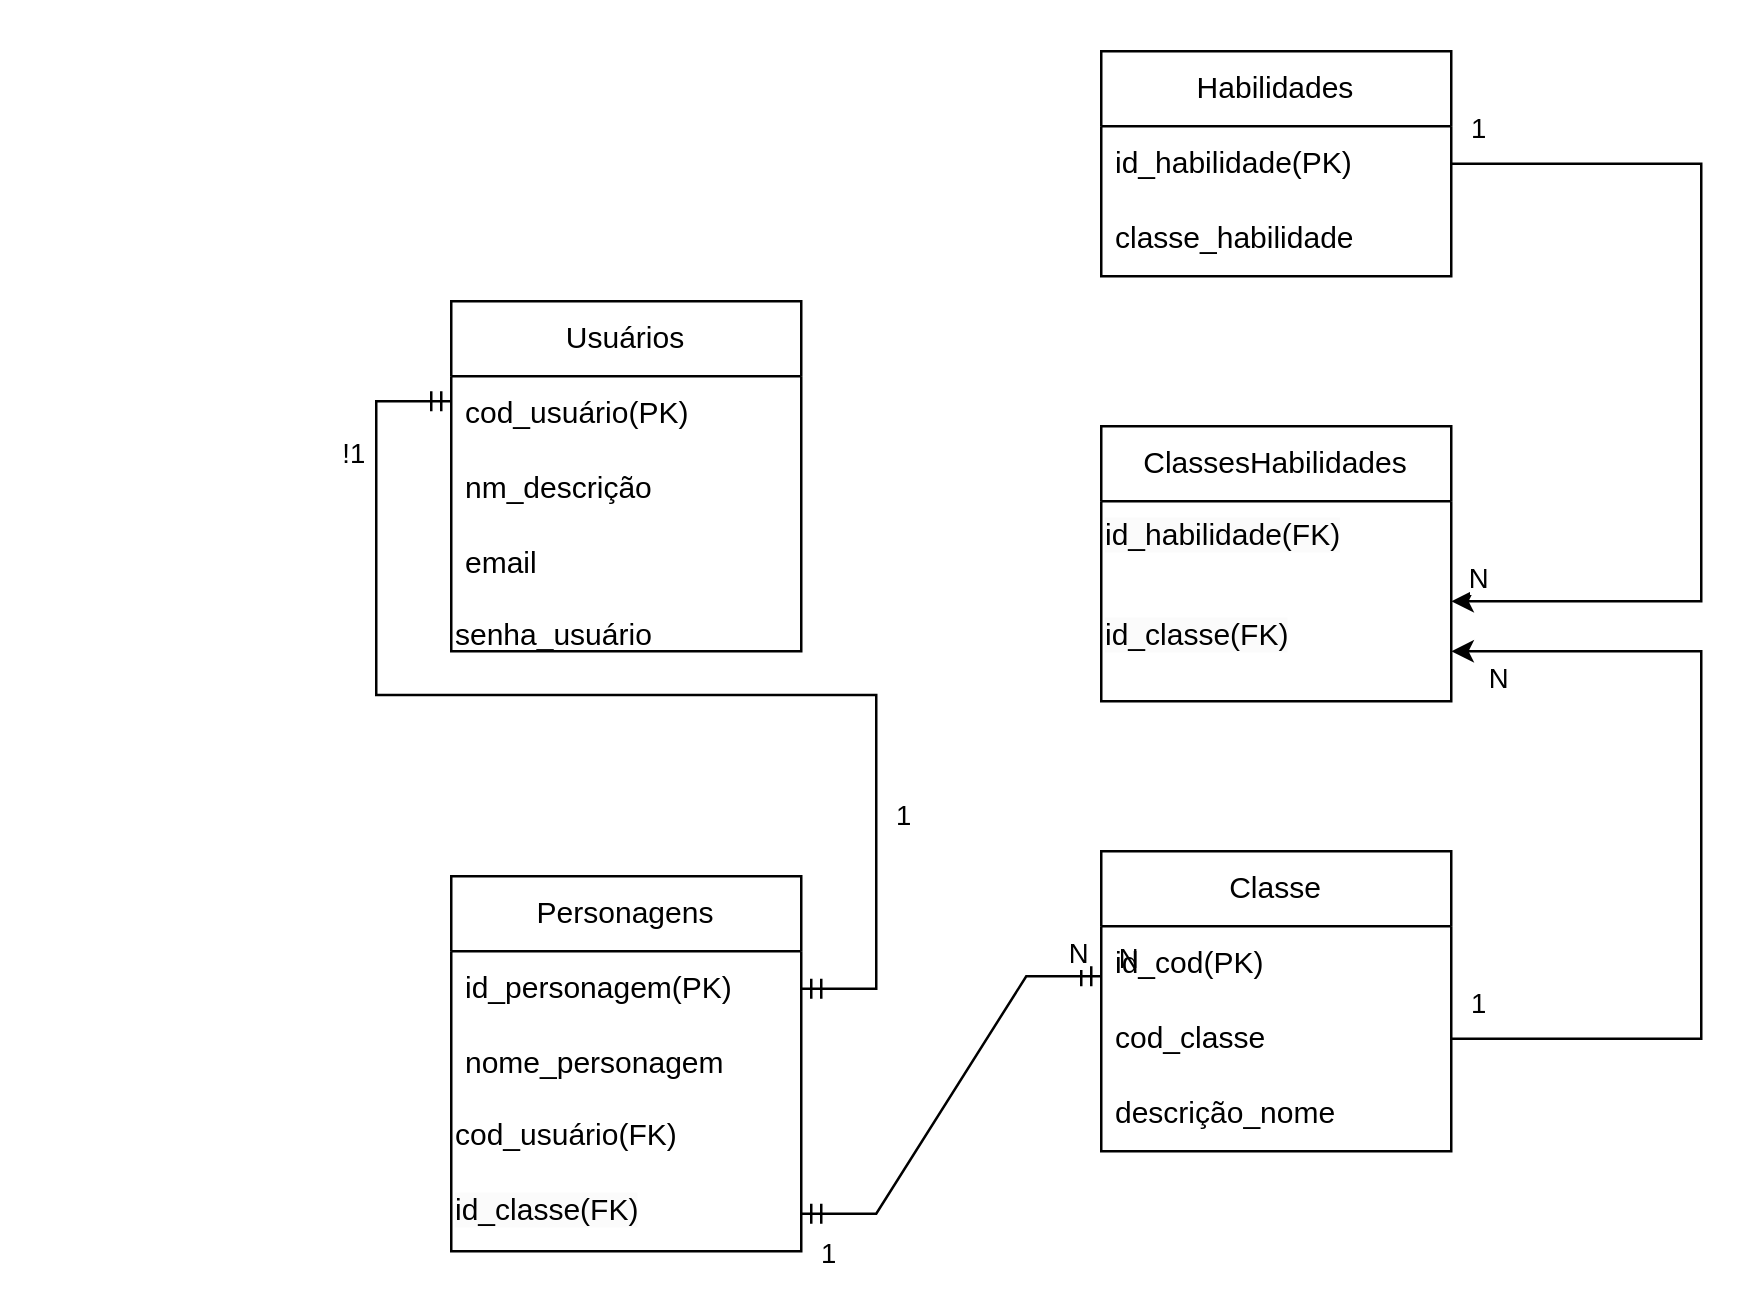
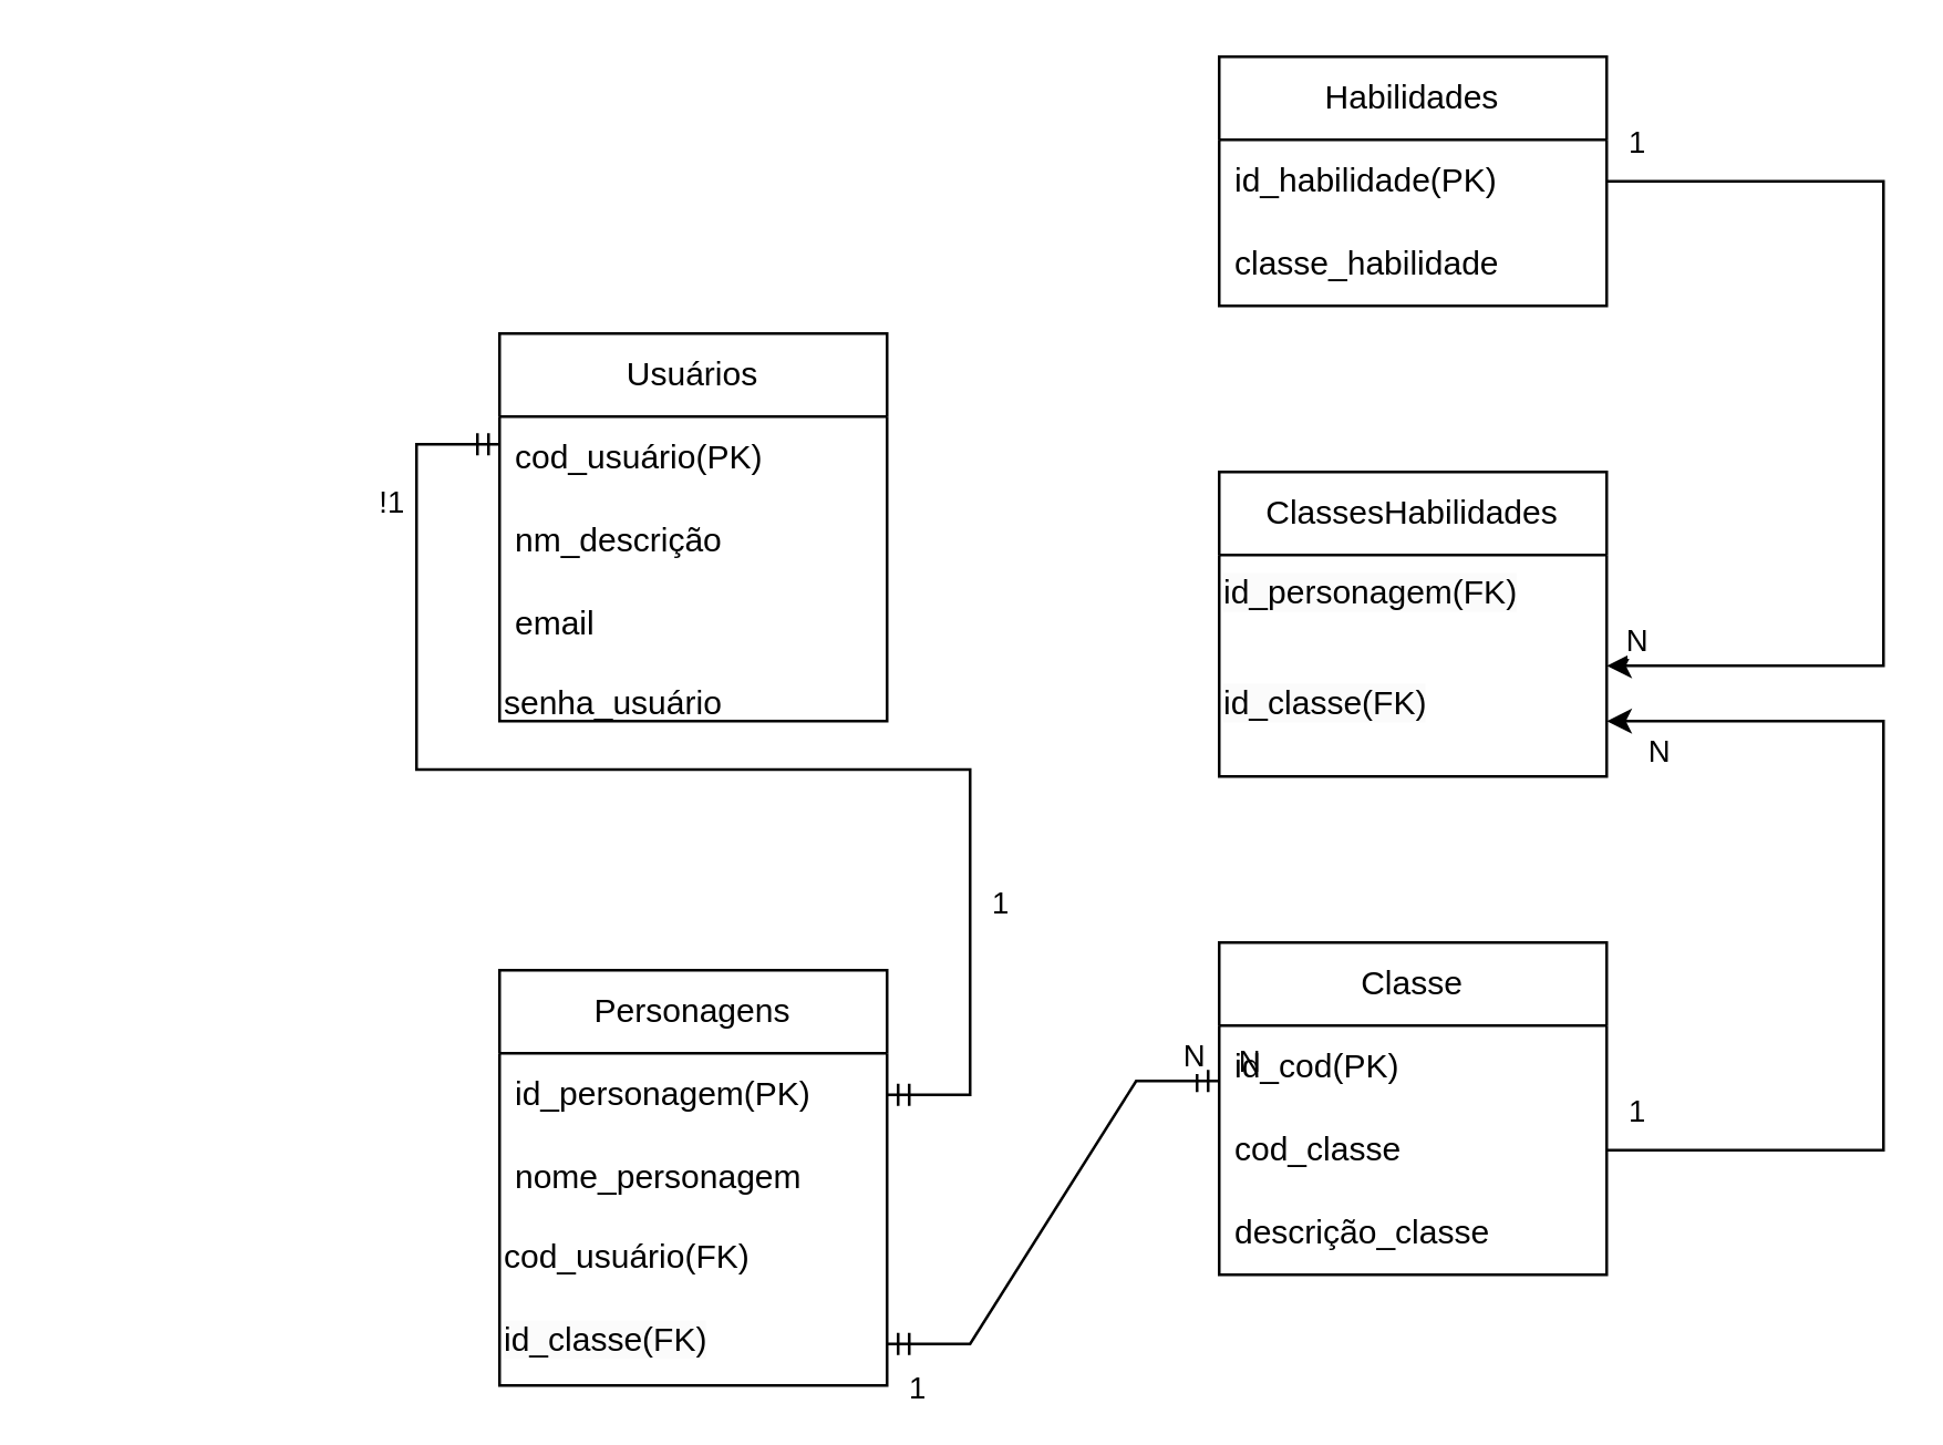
- <mxCell id="30" value="&lt;span style=&quot;color: rgb(0, 0, 0); font-family: Helvetica; font-size: 12px; font-style: normal; font-variant-ligatures: normal; font-variant-caps: normal; font-weight: 400; letter-spacing: normal; orphans: 2; text-align: left; text-indent: 0px; text-transform: none; widows: 2; word-spacing: 0px; -webkit-text-stroke-width: 0px; background-color: rgb(251, 251, 251); text-decoration-thickness: initial; text-decoration-style: initial; text-decoration-color: initial; float: none; display: inline !important;&quot;&gt;id_habilidade(FK)&lt;/span&gt;" style="text;whiteSpace=wrap;html=1;" vertex="1" parent="29"><mxGeometry y="30" width="140" height="40" as="geometry" /></mxCell>
+ <mxCell id="30" value="&lt;span style=&quot;color: rgb(0, 0, 0); font-family: Helvetica; font-size: 12px; font-style: normal; font-variant-ligatures: normal; font-variant-caps: normal; font-weight: 400; letter-spacing: normal; orphans: 2; text-align: left; text-indent: 0px; text-transform: none; widows: 2; word-spacing: 0px; -webkit-text-stroke-width: 0px; background-color: rgb(251, 251, 251); text-decoration-thickness: initial; text-decoration-style: initial; text-decoration-color: initial; float: none; display: inline !important;&quot;&gt;id_personagem(FK)&lt;/span&gt;" style="text;whiteSpace=wrap;html=1;" vertex="1" parent="29"><mxGeometry y="30" width="140" height="40" as="geometry" /></mxCell>
- <mxCell id="25" value="descrição_nome" style="text;strokeColor=none;fillColor=none;align=left;verticalAlign=middle;spacingLeft=4;spacingRight=4;overflow=hidden;points=[[0,0.5],[1,0.5]];portConstraint=eastwest;rotatable=0;whiteSpace=wrap;html=1;" vertex="1" parent="18"><mxGeometry y="90" width="140" height="30" as="geometry" /></mxCell>
+ <mxCell id="25" value="descrição_classe" style="text;strokeColor=none;fillColor=none;align=left;verticalAlign=middle;spacingLeft=4;spacingRight=4;overflow=hidden;points=[[0,0.5],[1,0.5]];portConstraint=eastwest;rotatable=0;whiteSpace=wrap;html=1;" vertex="1" parent="18"><mxGeometry y="90" width="140" height="30" as="geometry" /></mxCell>
